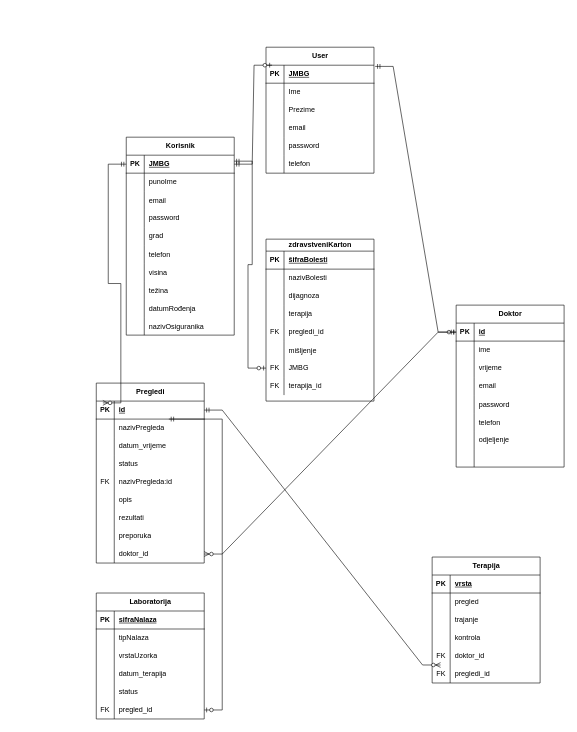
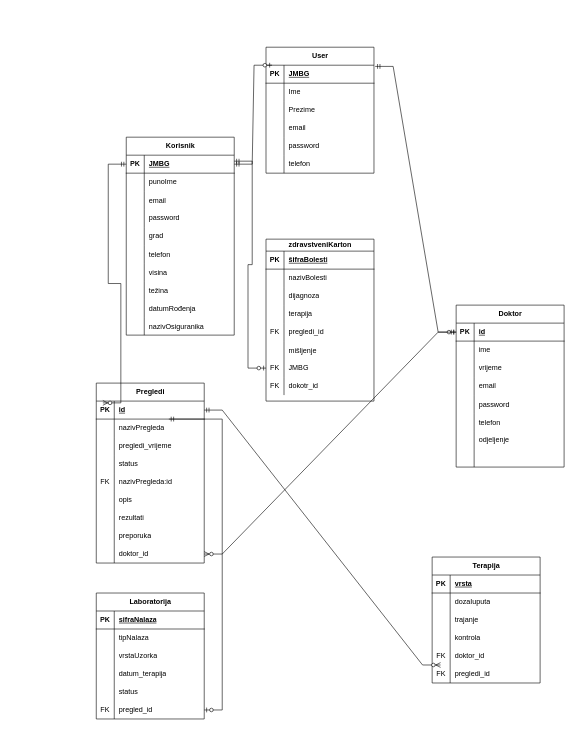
- <mxCell id="57" value="terapija_id" style="shape=partialRectangle;connectable=0;fillColor=none;top=0;left=0;bottom=0;right=0;align=left;spacingLeft=6;fontStyle=0;overflow=hidden;whiteSpace=wrap;html=1;" parent="55" vertex="1"><mxGeometry x="30" width="150" height="30" as="geometry"><mxRectangle width="150" height="30" as="alternateBounds" /></mxGeometry></mxCell>
+ <mxCell id="57" value="dokotr_id" style="shape=partialRectangle;connectable=0;fillColor=none;top=0;left=0;bottom=0;right=0;align=left;spacingLeft=6;fontStyle=0;overflow=hidden;whiteSpace=wrap;html=1;" parent="55" vertex="1"><mxGeometry x="30" width="150" height="30" as="geometry"><mxRectangle width="150" height="30" as="alternateBounds" /></mxGeometry></mxCell>
- <mxCell id="130" value="datum_vrijeme" style="shape=partialRectangle;connectable=0;fillColor=none;top=0;left=0;bottom=0;right=0;align=left;spacingLeft=6;overflow=hidden;whiteSpace=wrap;html=1;" parent="128" vertex="1"><mxGeometry x="30" width="150" height="30" as="geometry"><mxRectangle width="150" height="30" as="alternateBounds" /></mxGeometry></mxCell>
+ <mxCell id="130" value="pregledi_vrijeme" style="shape=partialRectangle;connectable=0;fillColor=none;top=0;left=0;bottom=0;right=0;align=left;spacingLeft=6;overflow=hidden;whiteSpace=wrap;html=1;" parent="128" vertex="1"><mxGeometry x="30" width="150" height="30" as="geometry"><mxRectangle width="150" height="30" as="alternateBounds" /></mxGeometry></mxCell>
- <mxCell id="89" value="pregled" style="shape=partialRectangle;connectable=0;fillColor=none;top=0;left=0;bottom=0;right=0;align=left;spacingLeft=6;overflow=hidden;whiteSpace=wrap;html=1;" parent="87" vertex="1"><mxGeometry x="30" width="150" height="30" as="geometry"><mxRectangle width="150" height="30" as="alternateBounds" /></mxGeometry></mxCell>
+ <mxCell id="89" value="dozaIuputa" style="shape=partialRectangle;connectable=0;fillColor=none;top=0;left=0;bottom=0;right=0;align=left;spacingLeft=6;overflow=hidden;whiteSpace=wrap;html=1;" parent="87" vertex="1"><mxGeometry x="30" width="150" height="30" as="geometry"><mxRectangle width="150" height="30" as="alternateBounds" /></mxGeometry></mxCell>
